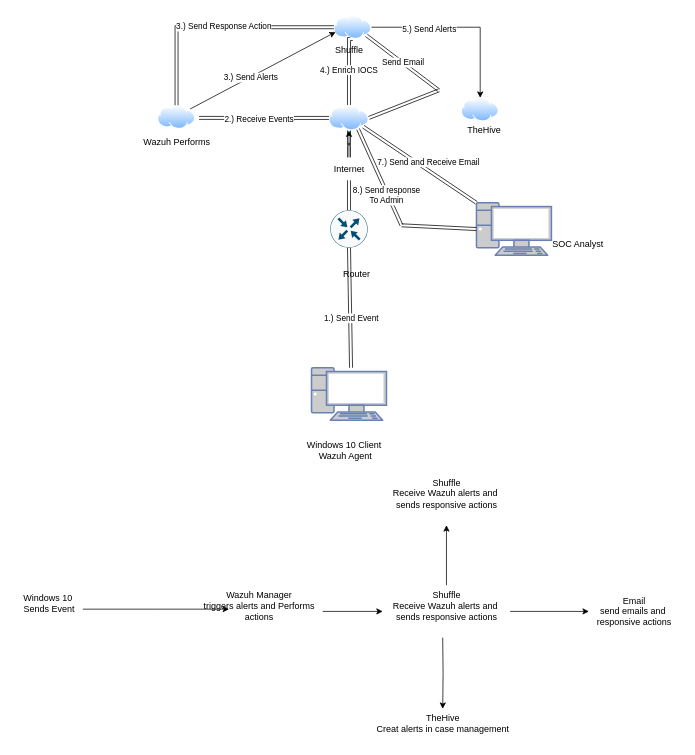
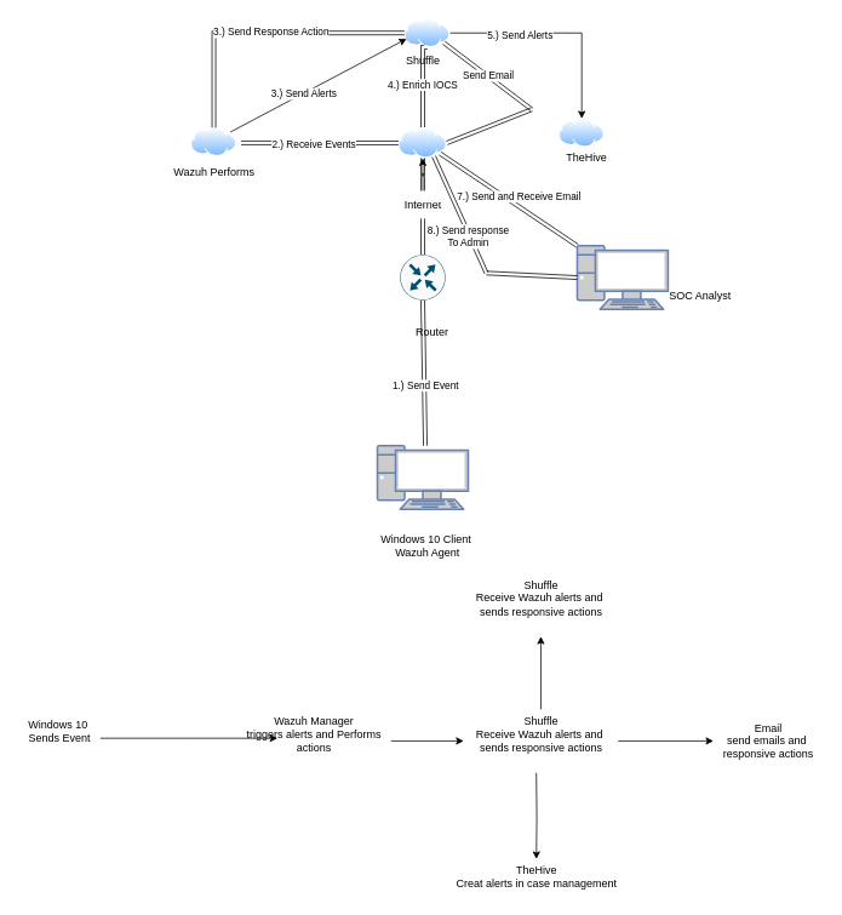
- <mxCell id="5" value="Windows 10 Client&amp;nbsp;&lt;div&gt;Wazuh Agent&lt;/div&gt;" style="text;html=1;align=center;verticalAlign=middle;resizable=0;points=[];autosize=1;strokeColor=none;fillColor=none;" parent="1" vertex="1"><mxGeometry x="395" y="580" width="130" height="40" as="geometry" /></mxCell>
+ <mxCell id="5" value="Windows 10 Client&amp;nbsp;&lt;div&gt;Wazuh Agent&lt;/div&gt;" style="text;html=1;align=center;verticalAlign=middle;resizable=0;points=[];autosize=1;strokeColor=none;fillColor=none;" parent="1" vertex="1"><mxGeometry x="405" y="580" width="130" height="40" as="geometry" /></mxCell>
